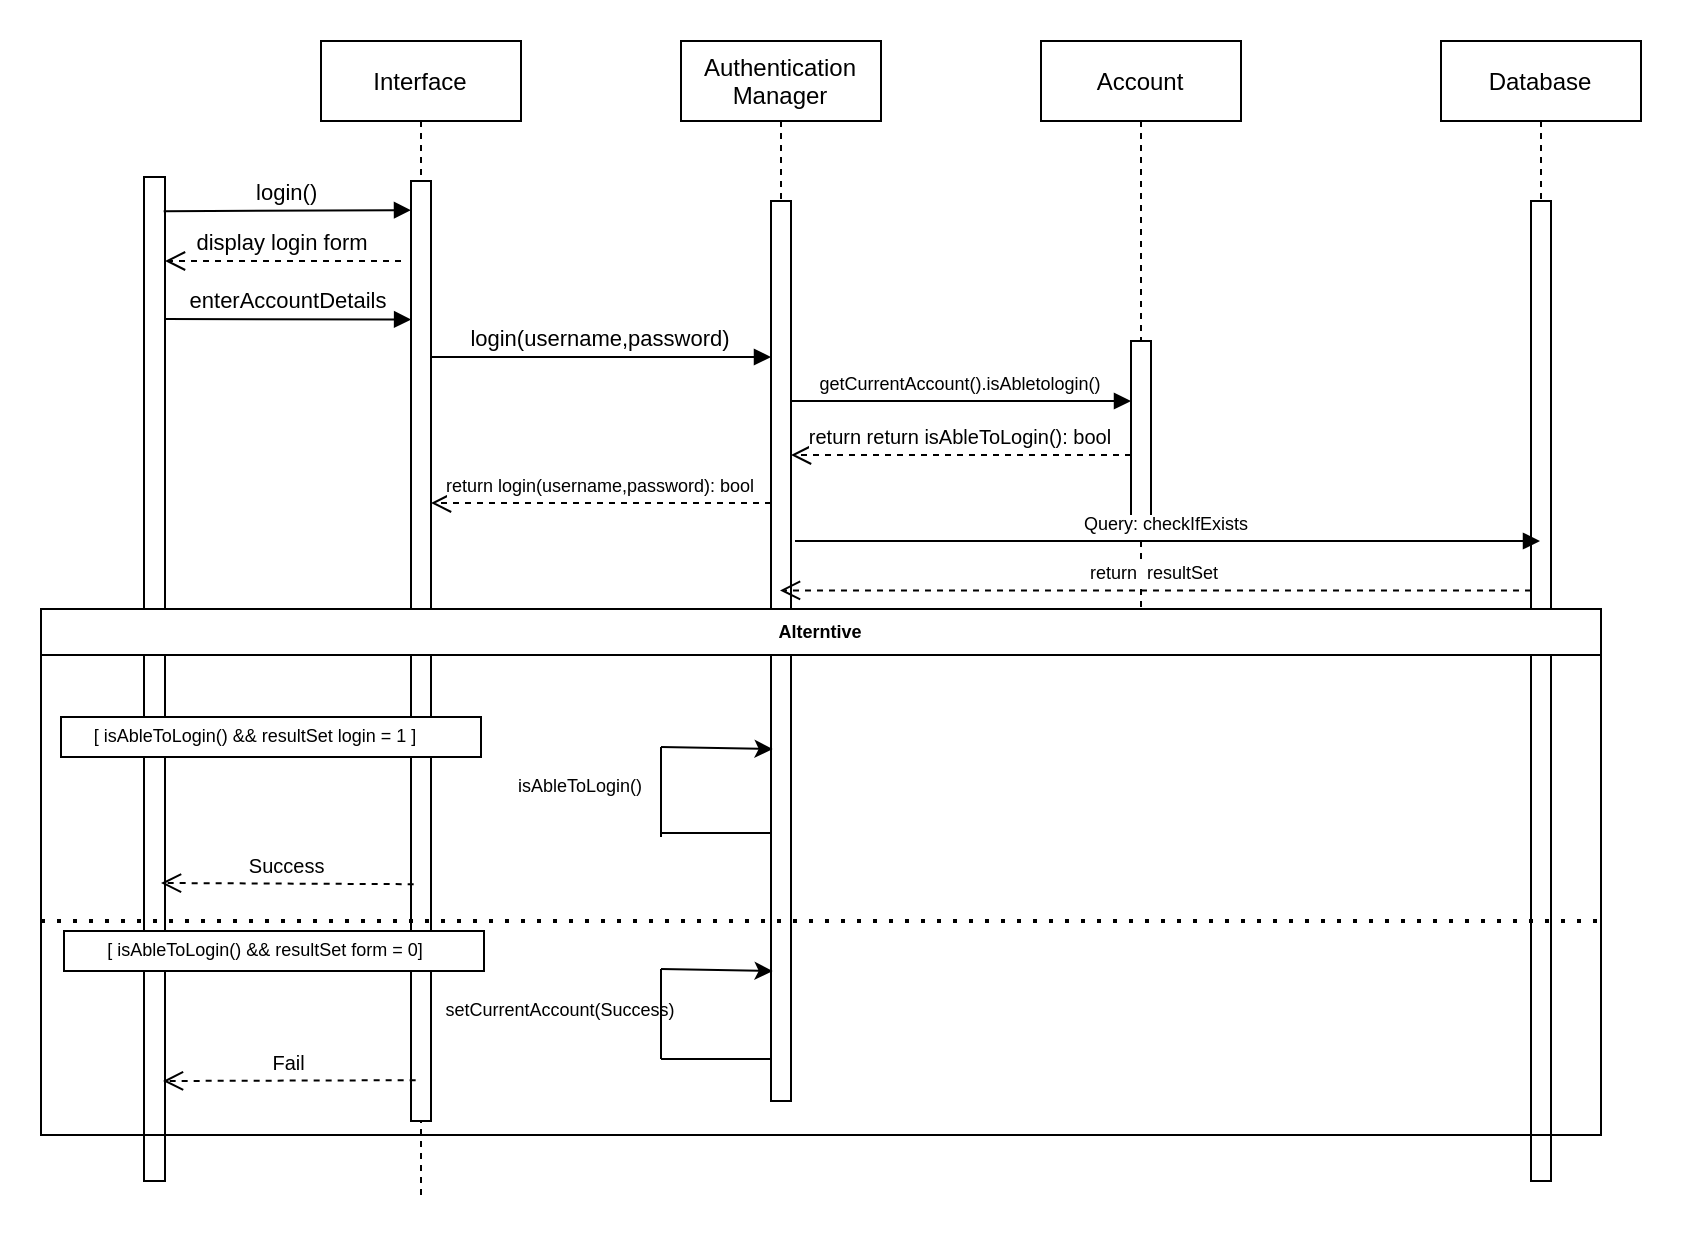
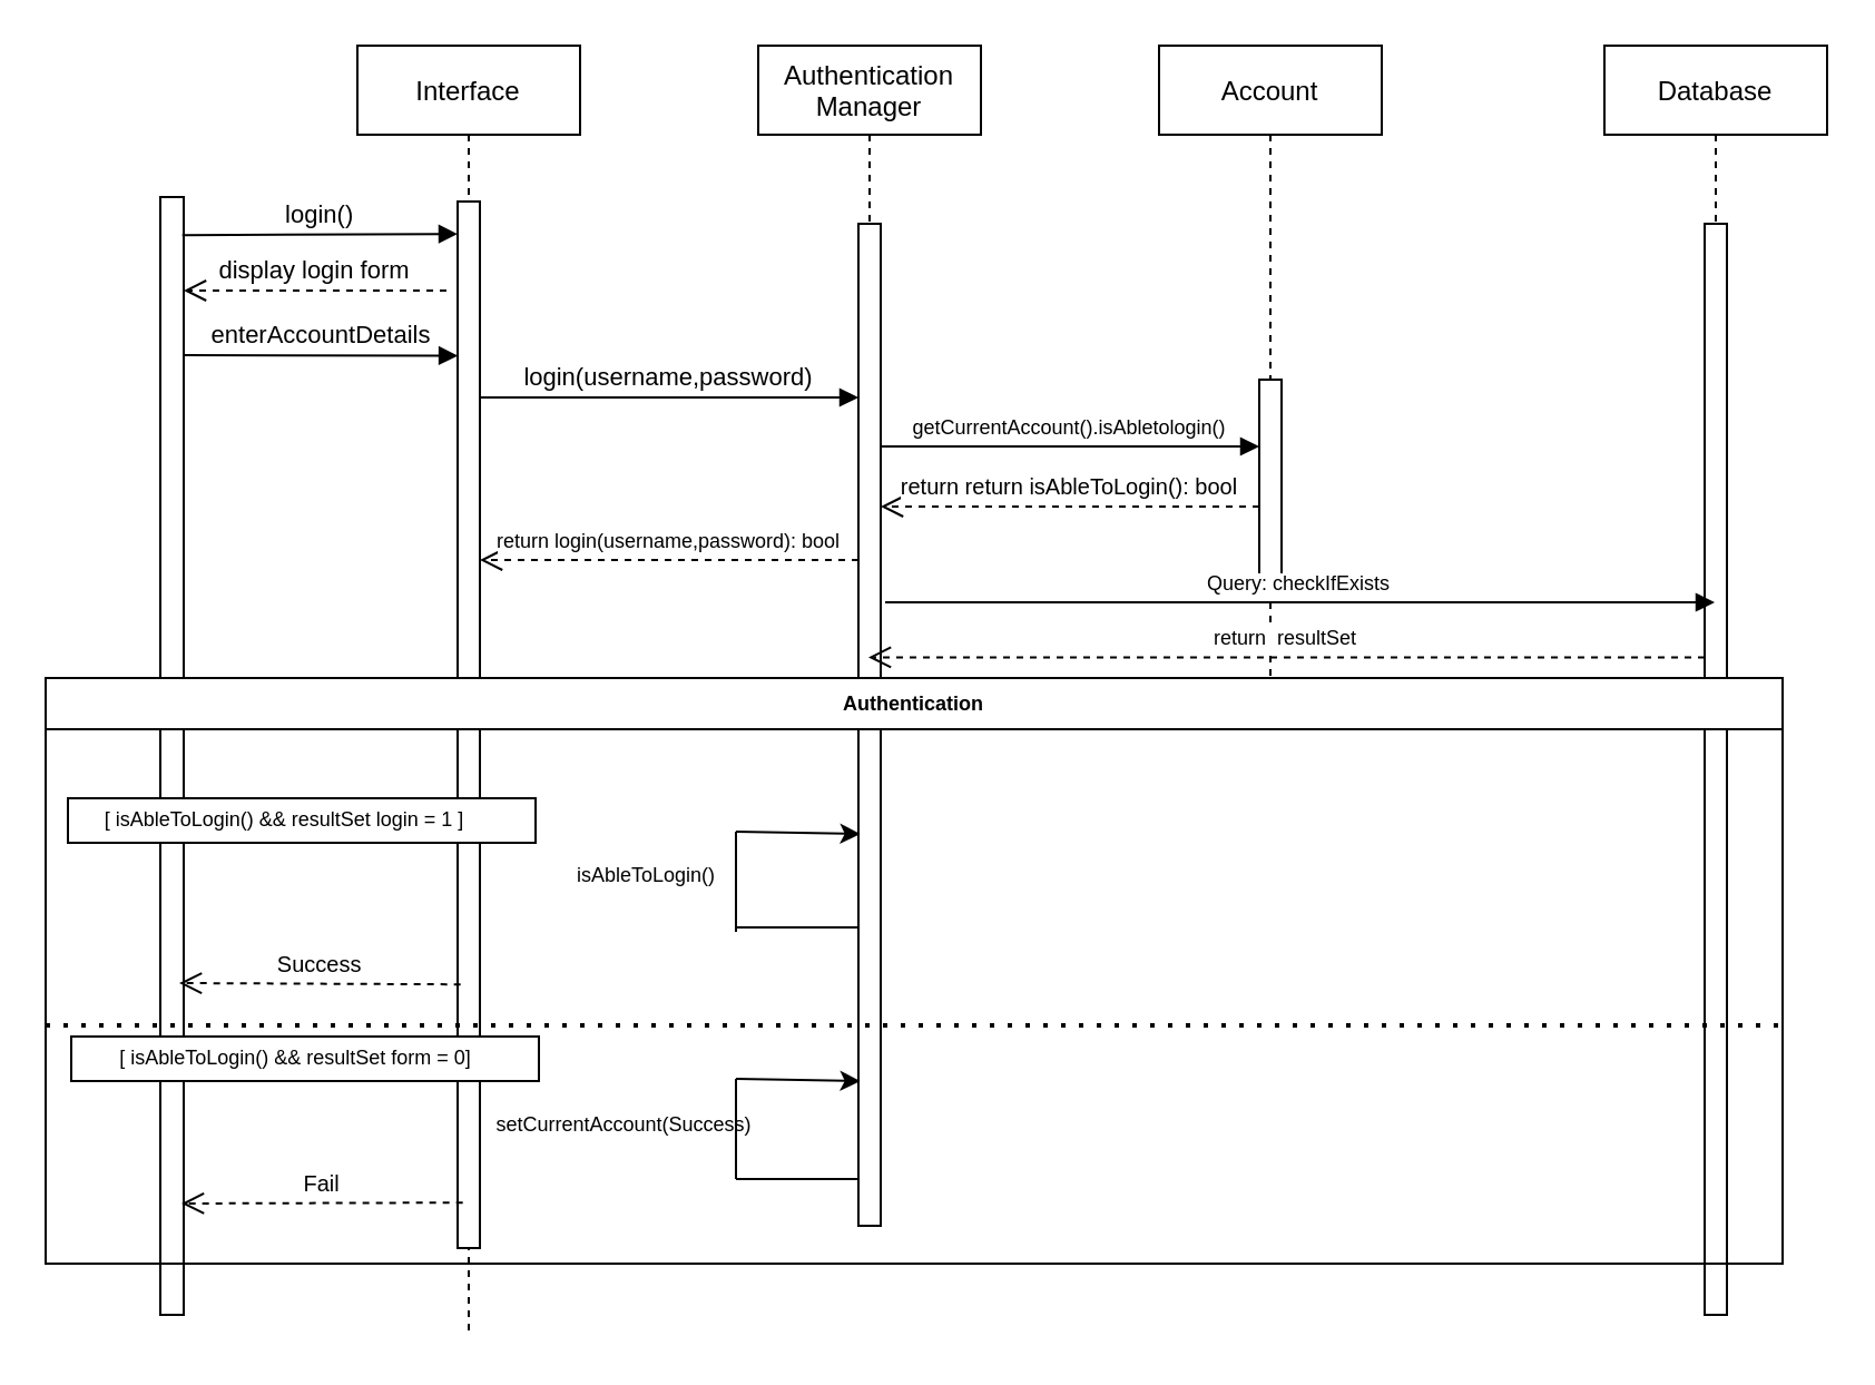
- <mxCell id="26" value="Alterntive" style="swimlane;fontSize=9;" parent="1" vertex="1"><mxGeometry x="20" y="304" width="780" height="263" as="geometry" /></mxCell>
+ <mxCell id="26" value="Authentication" style="swimlane;fontSize=9;" parent="1" vertex="1"><mxGeometry x="20" y="304" width="780" height="263" as="geometry" /></mxCell>
